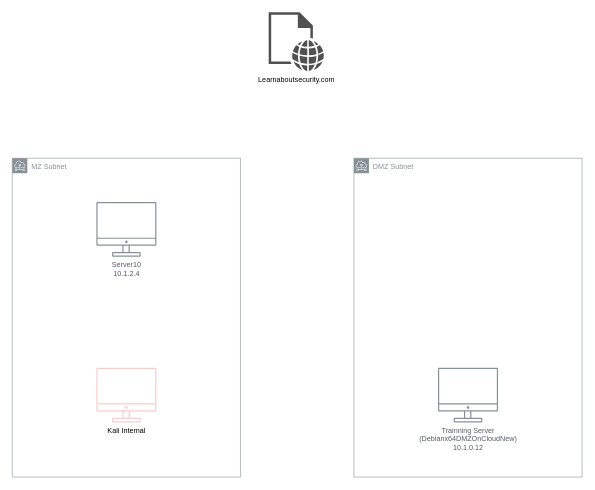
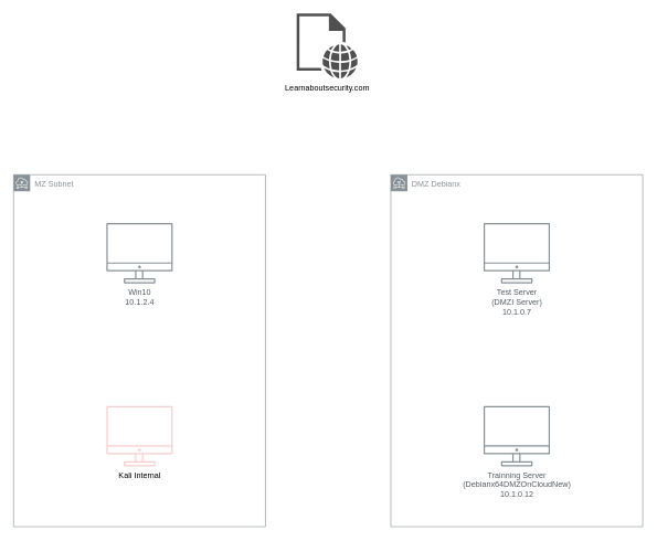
- <mxCell id="5" value="DMZ Subnet" style="sketch=0;outlineConnect=0;gradientColor=none;html=1;whiteSpace=wrap;fontSize=12;fontStyle=0;shape=mxgraph.aws4.group;grIcon=mxgraph.aws4.group_subnet;strokeColor=#879196;fillColor=none;verticalAlign=top;align=left;spacingLeft=30;fontColor=#879196;dashed=0;" vertex="1" parent="1"><mxGeometry x="589" y="263" width="380" height="531" as="geometry" /></mxCell>
+ <mxCell id="5" value="DMZ Debianx" style="sketch=0;outlineConnect=0;gradientColor=none;html=1;whiteSpace=wrap;fontSize=12;fontStyle=0;shape=mxgraph.aws4.group;grIcon=mxgraph.aws4.group_subnet;strokeColor=#879196;fillColor=none;verticalAlign=top;align=left;spacingLeft=30;fontColor=#879196;dashed=0;" vertex="1" parent="1"><mxGeometry x="589" y="263" width="380" height="531" as="geometry" /></mxCell>
+ <mxCell id="6" value="Test Server&lt;br&gt;(DMZI Server)&lt;br&gt;10.1.0.7" style="sketch=0;outlineConnect=0;gradientColor=none;fontColor=#545B64;strokeColor=none;fillColor=#879196;dashed=0;verticalLabelPosition=bottom;verticalAlign=top;align=center;html=1;fontSize=12;fontStyle=0;aspect=fixed;shape=mxgraph.aws4.illustration_desktop;pointerEvents=1" vertex="1" parent="1"><mxGeometry x="729" y="336" width="100" height="91" as="geometry" /></mxCell>
- <mxCell id="3" value="Server10&lt;br&gt;10.1.2.4" style="sketch=0;outlineConnect=0;gradientColor=none;fontColor=#545B64;strokeColor=none;fillColor=#879196;dashed=0;verticalLabelPosition=bottom;verticalAlign=top;align=center;html=1;fontSize=12;fontStyle=0;aspect=fixed;shape=mxgraph.aws4.illustration_desktop;pointerEvents=1" vertex="1" parent="1"><mxGeometry x="160" y="336" width="100" height="91" as="geometry" /></mxCell>
+ <mxCell id="3" value="Win10&lt;br&gt;10.1.2.4" style="sketch=0;outlineConnect=0;gradientColor=none;fontColor=#545B64;strokeColor=none;fillColor=#879196;dashed=0;verticalLabelPosition=bottom;verticalAlign=top;align=center;html=1;fontSize=12;fontStyle=0;aspect=fixed;shape=mxgraph.aws4.illustration_desktop;pointerEvents=1" vertex="1" parent="1"><mxGeometry x="160" y="336" width="100" height="91" as="geometry" /></mxCell>
